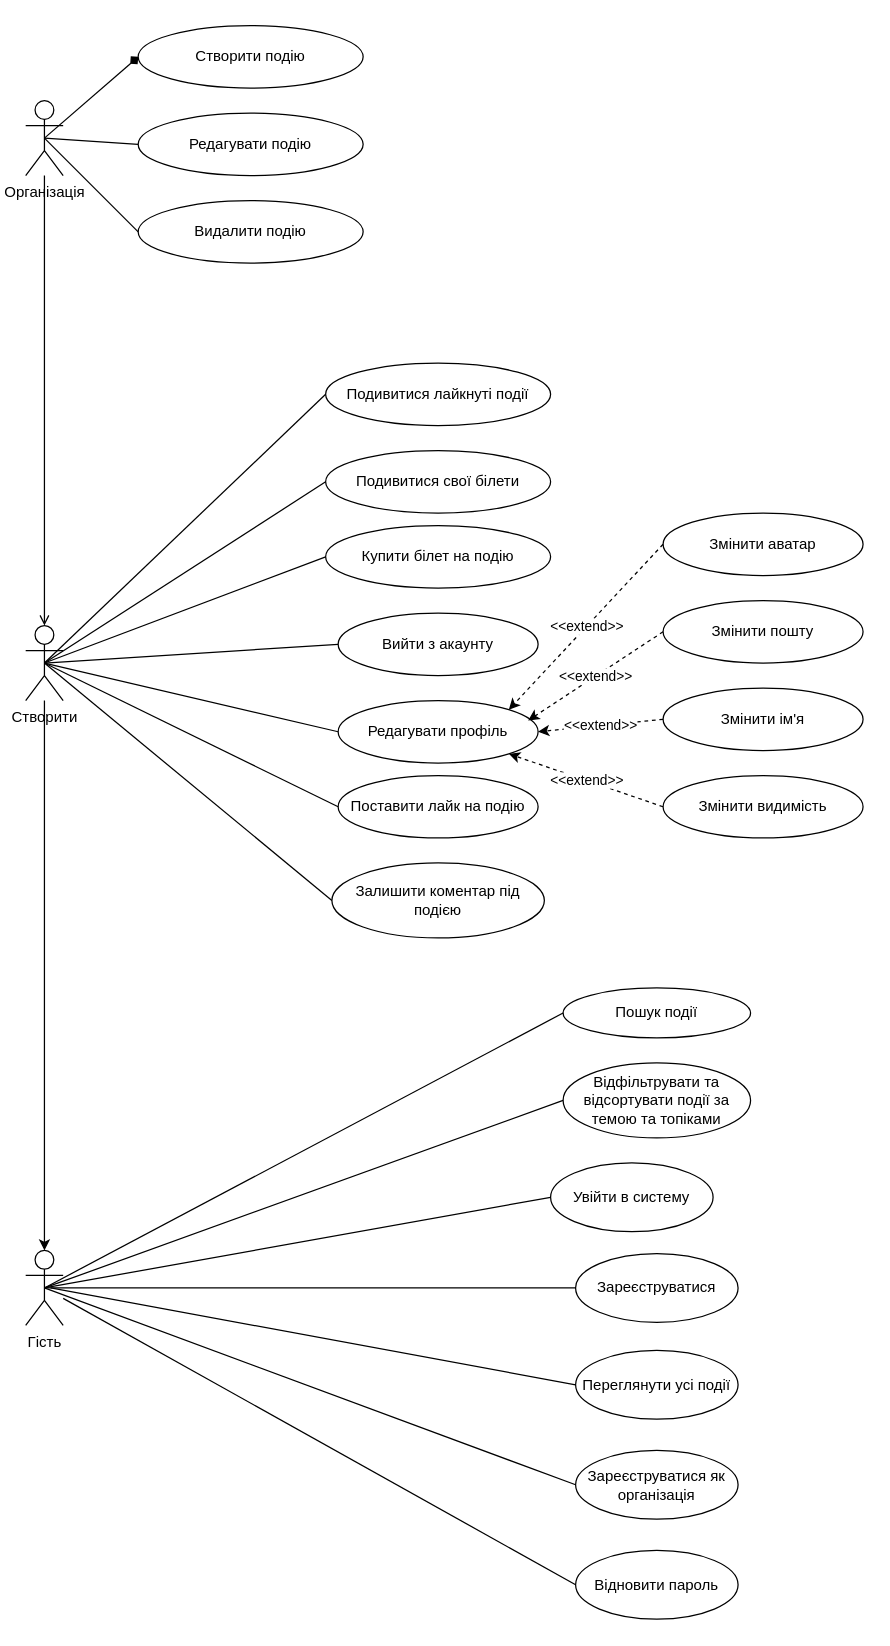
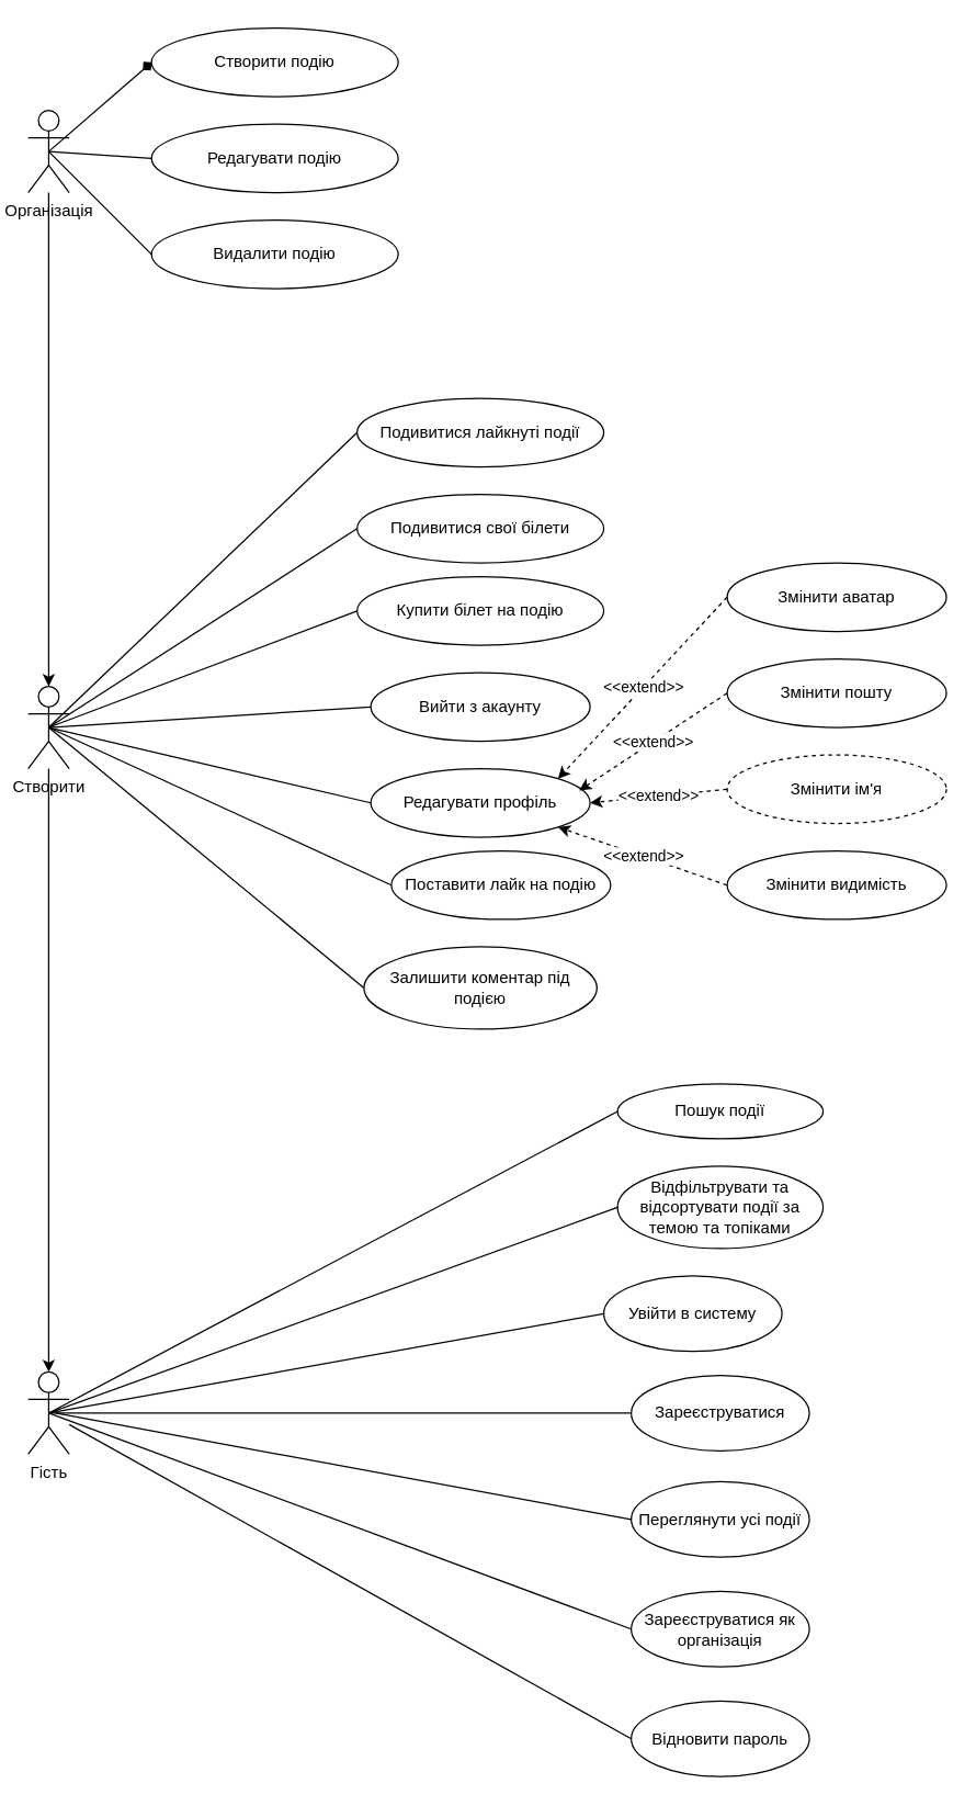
- <mxCell id="13" style="edgeStyle=orthogonalEdgeStyle;rounded=0;orthogonalLoop=1;jettySize=auto;html=1;entryX=0.5;entryY=0;entryDx=0;entryDy=0;entryPerimeter=0;endArrow=open;" edge="1" parent="1" source="12" target="3"><mxGeometry relative="1" as="geometry"><mxPoint x="35" y="340" as="sourcePoint" /></mxGeometry></mxCell>
+ <mxCell id="13" style="edgeStyle=orthogonalEdgeStyle;rounded=0;orthogonalLoop=1;jettySize=auto;html=1;entryX=0.5;entryY=0;entryDx=0;entryDy=0;entryPerimeter=0;" edge="1" parent="1" source="12" target="3"><mxGeometry relative="1" as="geometry"><mxPoint x="35" y="340" as="sourcePoint" /></mxGeometry></mxCell>
- <mxCell id="18" value="Змінити ім'я" style="ellipse;whiteSpace=wrap;html=1;" vertex="1" parent="1"><mxGeometry x="530" y="550" width="160" height="50" as="geometry" /></mxCell>
+ <mxCell id="18" value="Змінити ім'я" style="ellipse;whiteSpace=wrap;html=1;dashed=1;" vertex="1" parent="1"><mxGeometry x="530" y="550" width="160" height="50" as="geometry" /></mxCell>
- <mxCell id="14" value="Поставити лайк на подію" style="ellipse;whiteSpace=wrap;html=1;" vertex="1" parent="1"><mxGeometry x="270" y="620" width="160" height="50" as="geometry" /></mxCell>
+ <mxCell id="14" value="Поставити лайк на подію" style="ellipse;whiteSpace=wrap;html=1;" vertex="1" parent="1"><mxGeometry x="285" y="620" width="160" height="50" as="geometry" /></mxCell>
